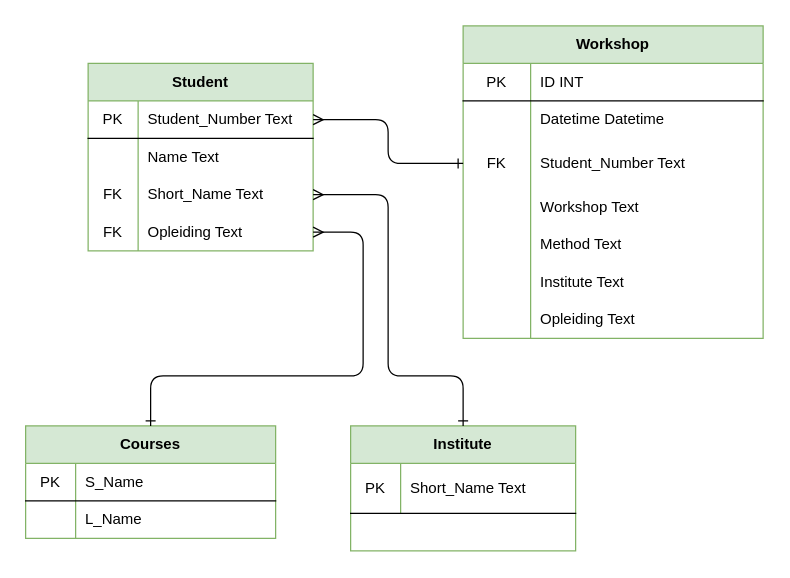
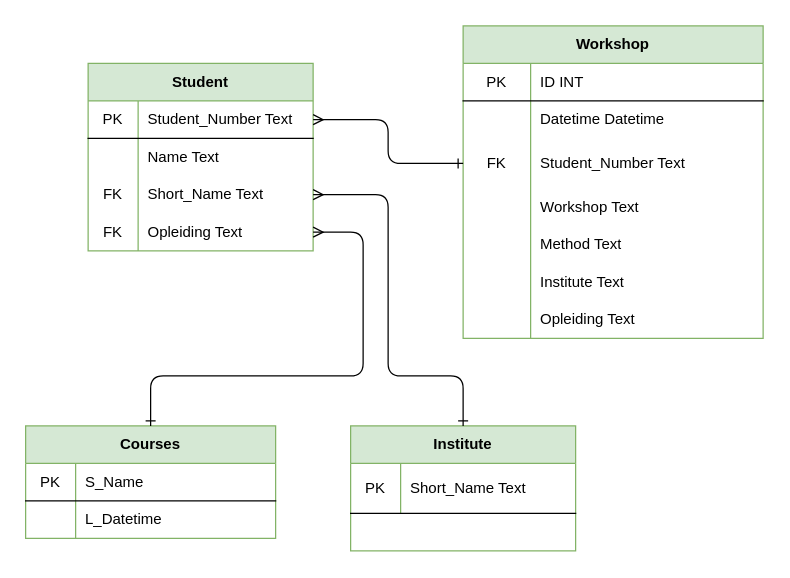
- <mxCell id="51" value="L_Name" style="shape=partialRectangle;html=1;whiteSpace=wrap;connectable=0;fillColor=none;top=0;left=0;bottom=0;right=0;align=left;spacingLeft=6;overflow=hidden;" vertex="1" parent="49"><mxGeometry x="40" width="160" height="30" as="geometry" /></mxCell>
+ <mxCell id="51" value="L_Datetime" style="shape=partialRectangle;html=1;whiteSpace=wrap;connectable=0;fillColor=none;top=0;left=0;bottom=0;right=0;align=left;spacingLeft=6;overflow=hidden;" vertex="1" parent="49"><mxGeometry x="40" width="160" height="30" as="geometry" /></mxCell>
